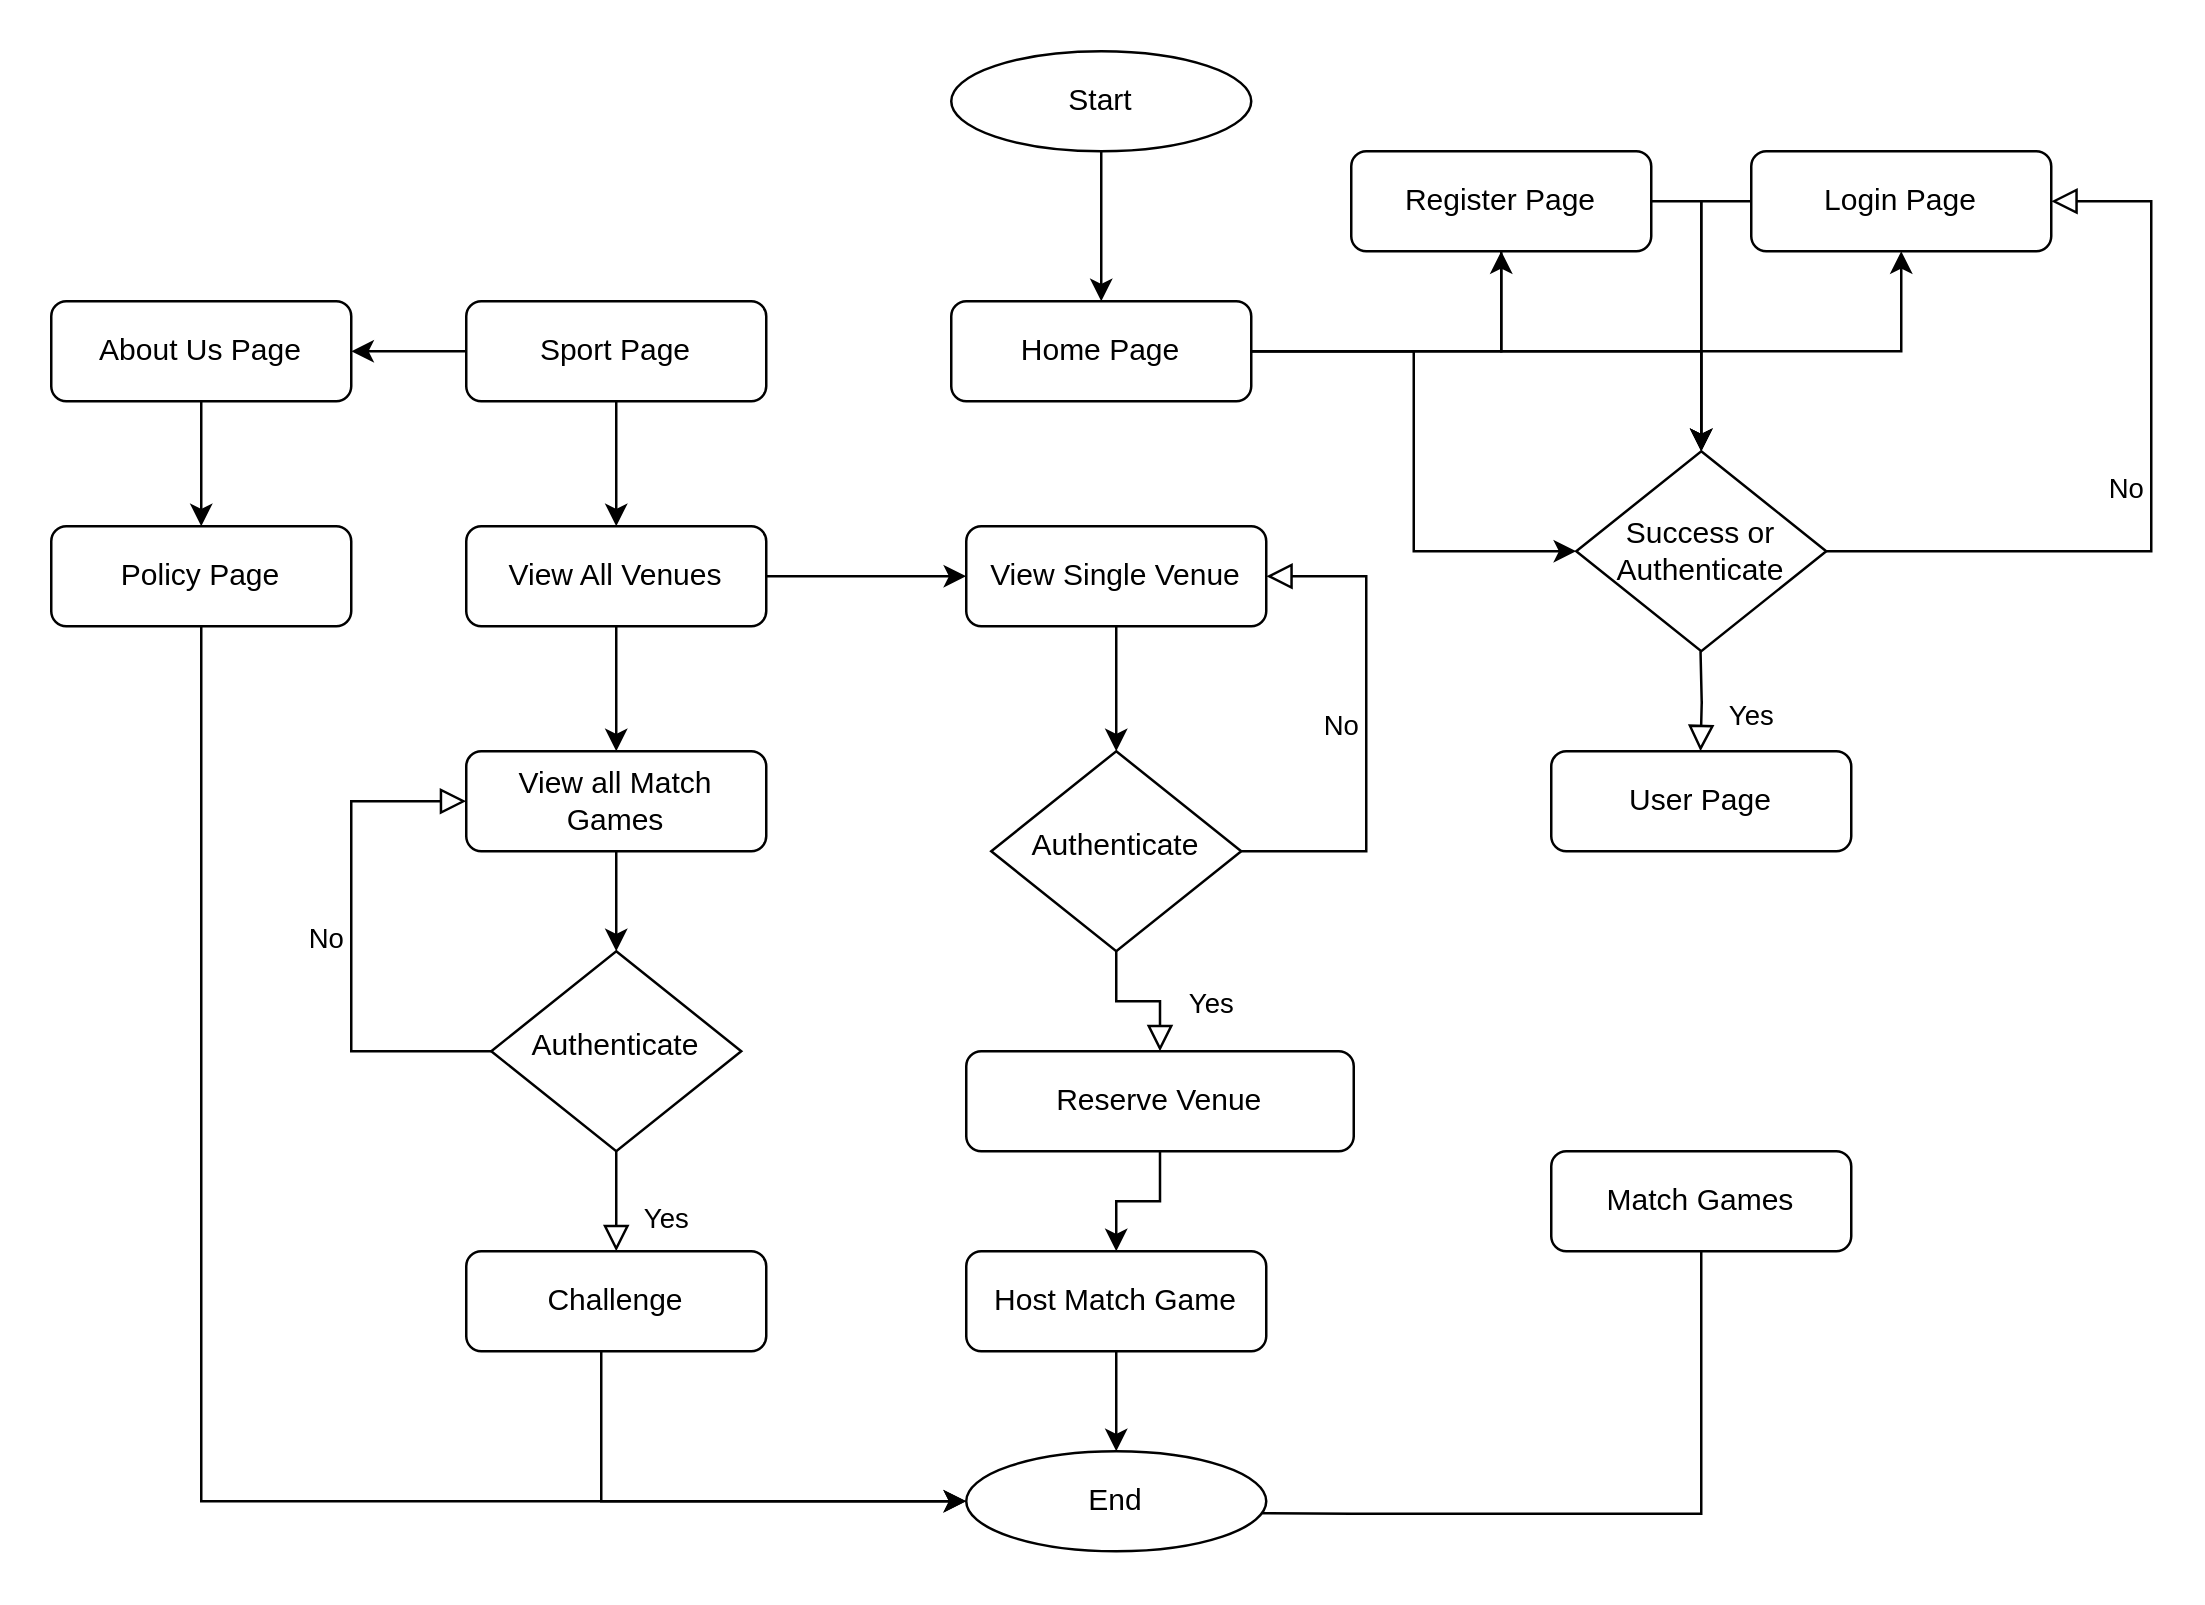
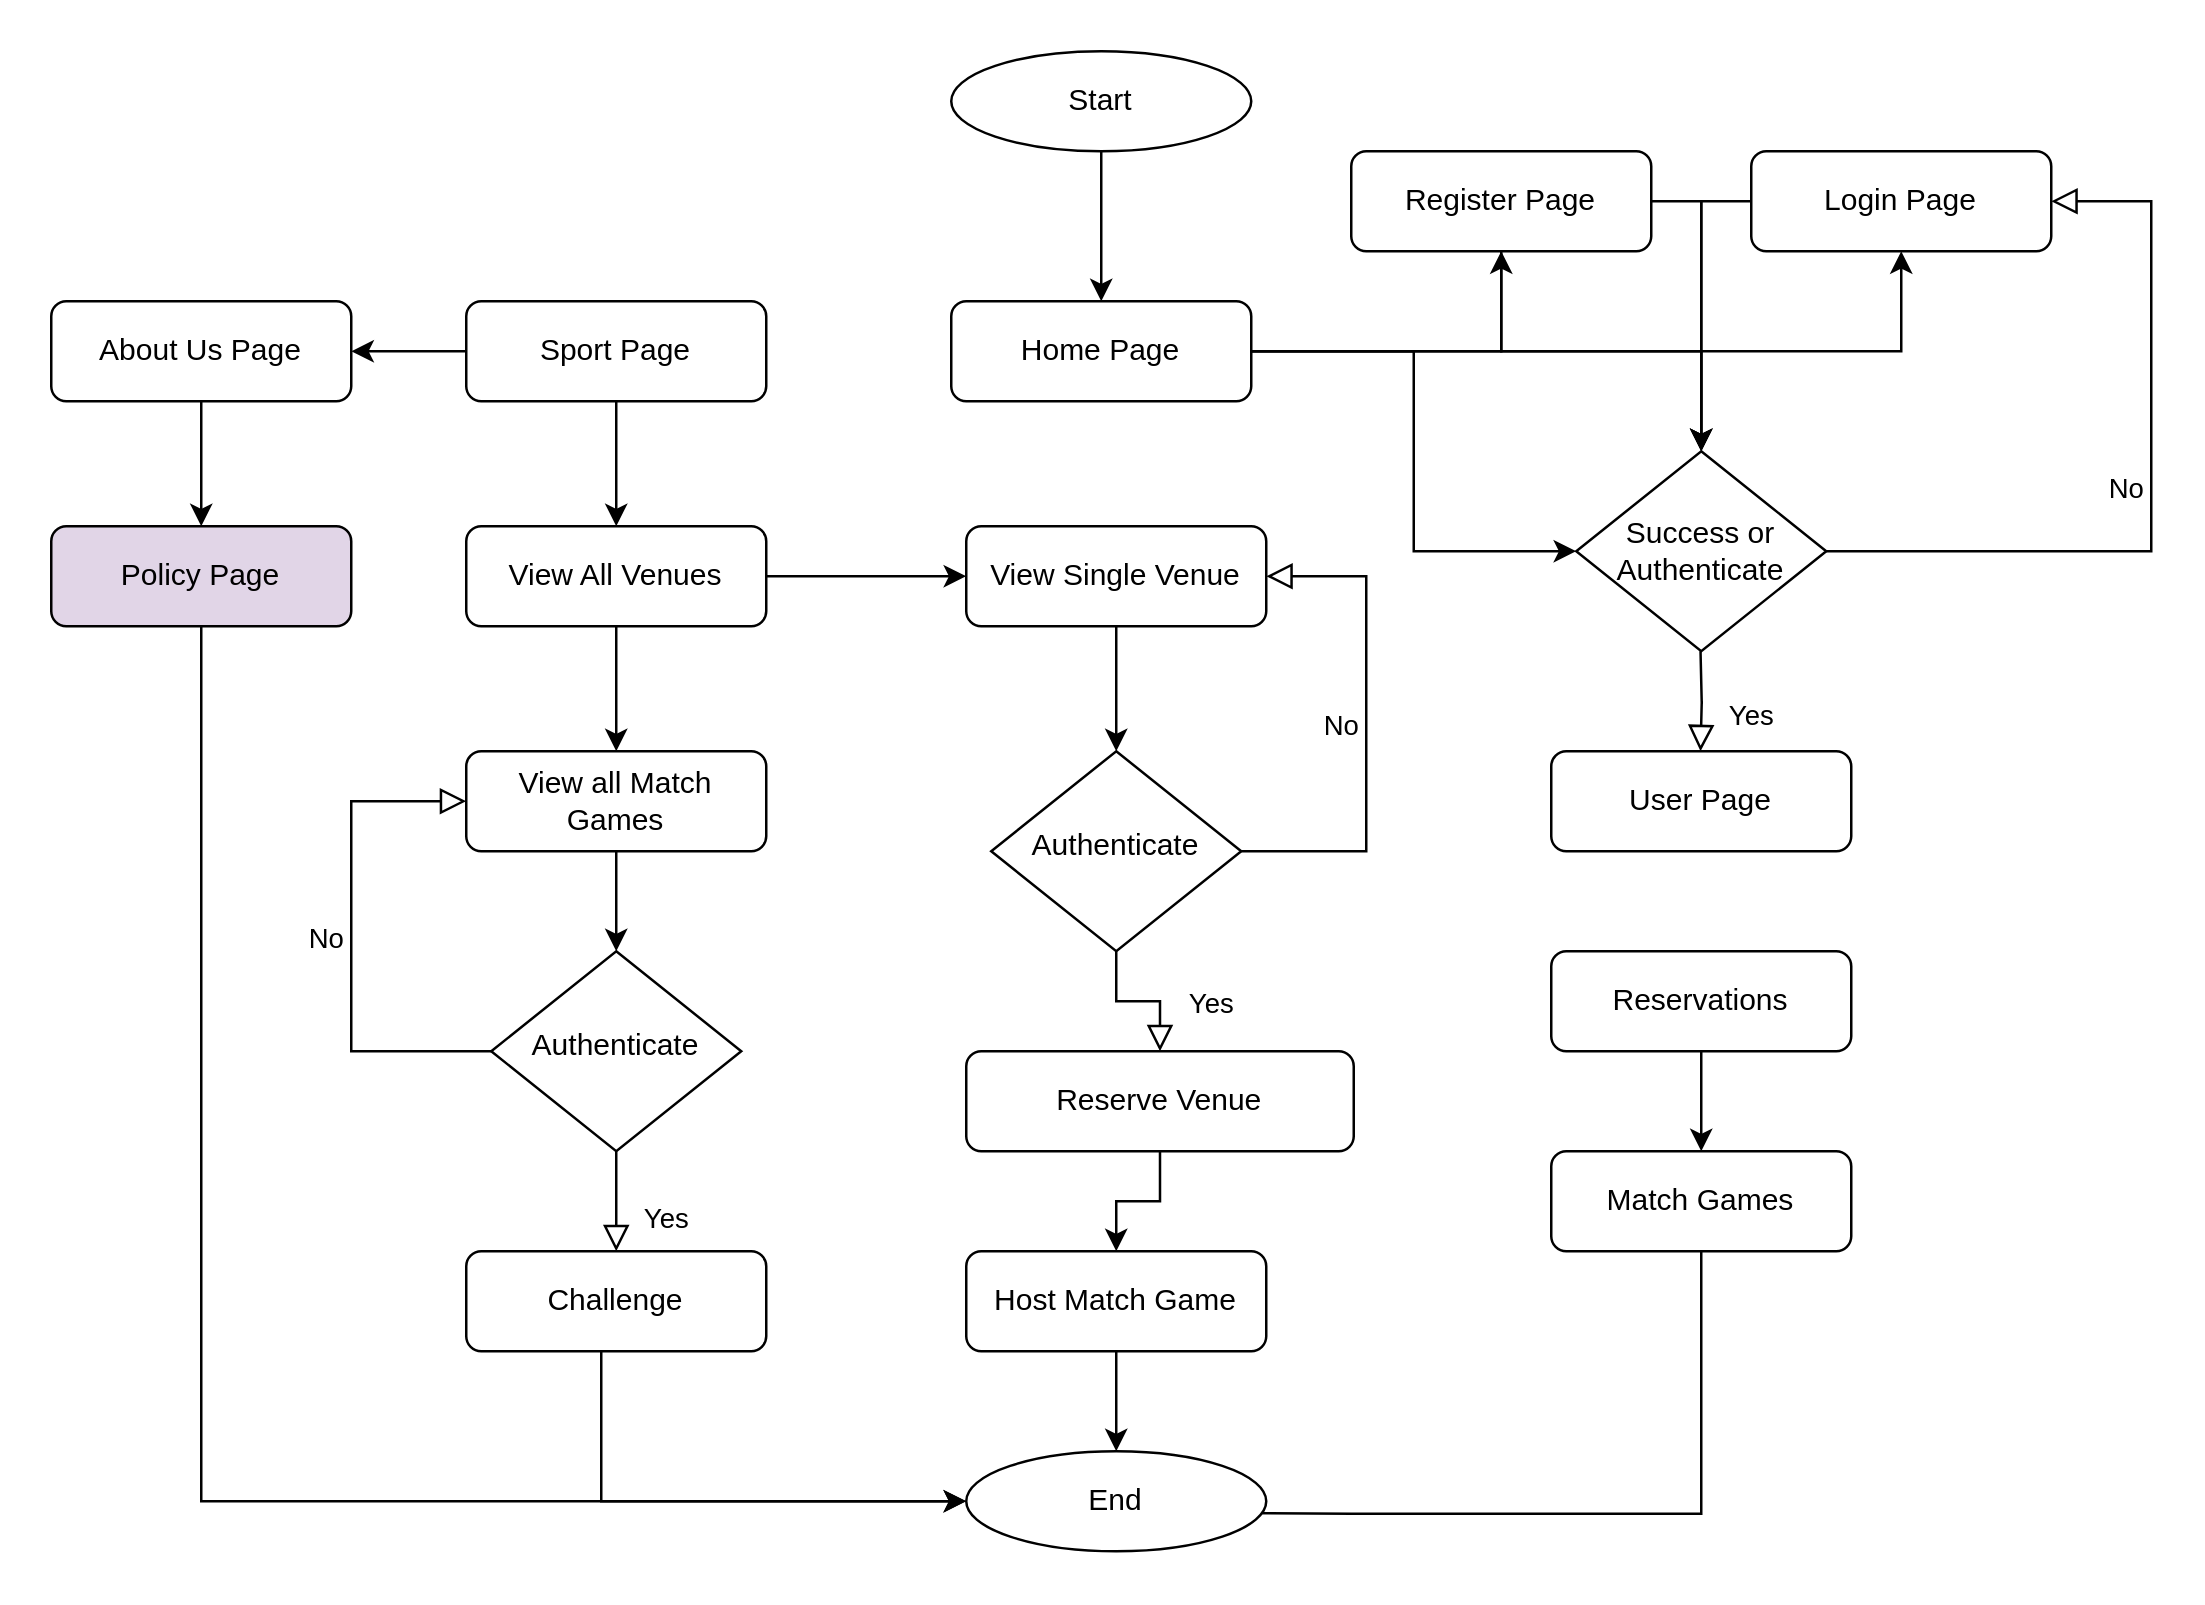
- <mxCell id="47" value="Policy Page" style="whiteSpace=wrap;html=1;rounded=1;glass=0;strokeWidth=1;shadow=0;" vertex="1" parent="1"><mxGeometry x="20" y="210" width="120" height="40" as="geometry" /></mxCell>
+ <mxCell id="47" value="Policy Page" style="whiteSpace=wrap;html=1;rounded=1;glass=0;strokeWidth=1;shadow=0;fillColor=#e1d5e7;" vertex="1" parent="1"><mxGeometry x="20" y="210" width="120" height="40" as="geometry" /></mxCell>
+ <mxCell id="38" value="Reservations" style="whiteSpace=wrap;html=1;rounded=1;glass=0;strokeWidth=1;shadow=0;" vertex="1" parent="1"><mxGeometry x="620" y="380" width="120" height="40" as="geometry" /></mxCell>
+ <mxCell id="37" value="" style="edgeStyle=orthogonalEdgeStyle;rounded=0;orthogonalLoop=1;jettySize=auto;html=1;" edge="1" parent="1" source="38" target="40"><mxGeometry relative="1" as="geometry" /></mxCell>
